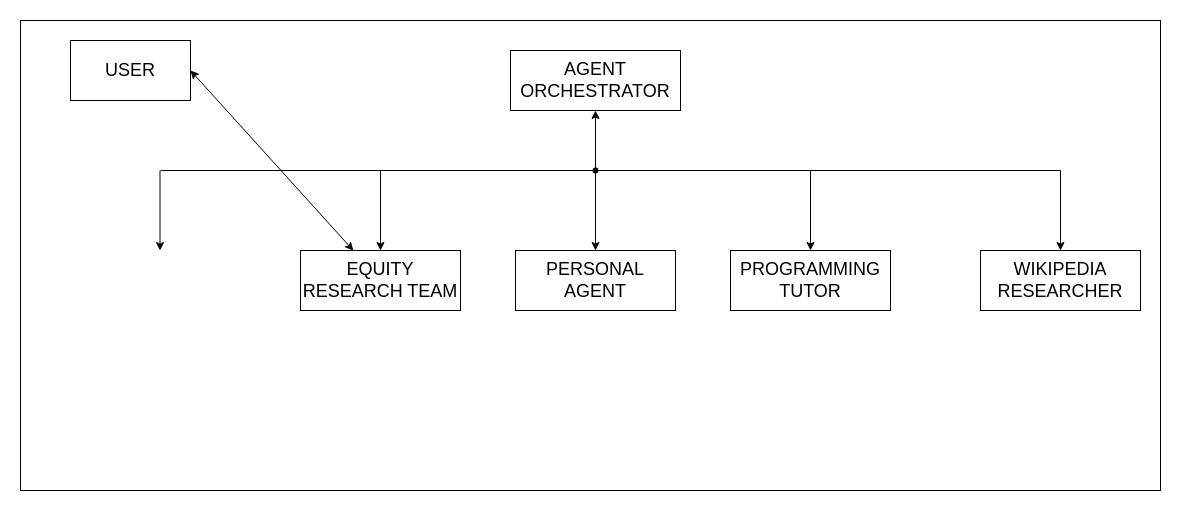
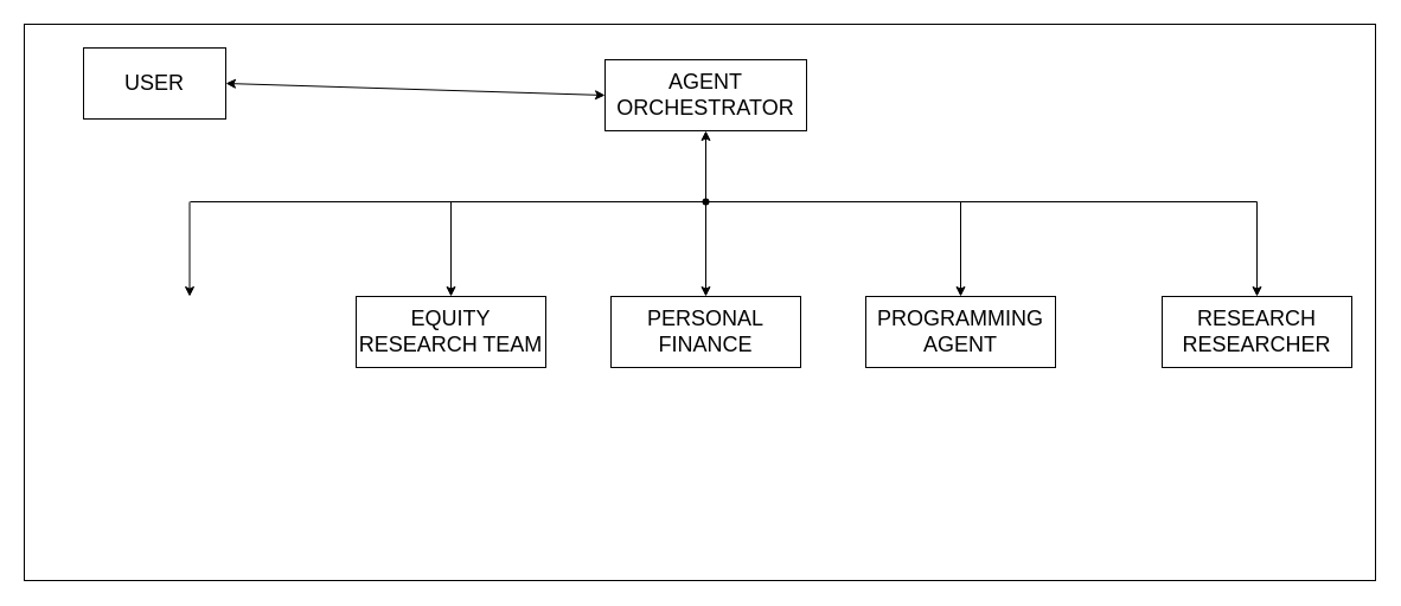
- <mxCell id="22" value="" style="endArrow=classic;startArrow=classic;html=1;rounded=0;exitX=1;exitY=0.5;exitDx=0;exitDy=0;" edge="1" parent="1" source="3" target="18"><mxGeometry width="50" height="50" relative="1" as="geometry"><mxPoint x="282" y="105" as="sourcePoint" /><mxPoint x="332" y="55" as="targetPoint" /></mxGeometry></mxCell>
+ <mxCell id="22" value="" style="endArrow=classic;startArrow=classic;html=1;rounded=0;entryX=0;entryY=0.5;entryDx=0;entryDy=0;exitX=1;exitY=0.5;exitDx=0;exitDy=0;" edge="1" parent="1" source="3" target="5"><mxGeometry width="50" height="50" relative="1" as="geometry"><mxPoint x="282" y="105" as="sourcePoint" /><mxPoint x="332" y="55" as="targetPoint" /></mxGeometry></mxCell>
- <mxCell id="14" value="&lt;span style=&quot;font-size: 18px;&quot;&gt;PERSONAL AGENT&lt;/span&gt;" style="rounded=0;whiteSpace=wrap;html=1;" vertex="1" parent="13"><mxGeometry y="80" width="160" height="60" as="geometry" /></mxCell>
+ <mxCell id="14" value="&lt;span style=&quot;font-size: 18px;&quot;&gt;PERSONAL FINANCE&lt;/span&gt;" style="rounded=0;whiteSpace=wrap;html=1;" vertex="1" parent="13"><mxGeometry y="80" width="160" height="60" as="geometry" /></mxCell>
- <mxCell id="8" value="&lt;span style=&quot;font-size: 18px;&quot;&gt;PROGRAMMING TUTOR&lt;/span&gt;" style="rounded=0;whiteSpace=wrap;html=1;" vertex="1" parent="7"><mxGeometry y="80" width="160" height="60" as="geometry" /></mxCell>
+ <mxCell id="8" value="&lt;span style=&quot;font-size: 18px;&quot;&gt;PROGRAMMING AGENT&lt;/span&gt;" style="rounded=0;whiteSpace=wrap;html=1;" vertex="1" parent="7"><mxGeometry y="80" width="160" height="60" as="geometry" /></mxCell>
- <mxCell id="11" value="&lt;span style=&quot;font-size: 18px;&quot;&gt;WIKIPEDIA RESEARCHER&lt;/span&gt;" style="rounded=0;whiteSpace=wrap;html=1;" vertex="1" parent="10"><mxGeometry y="80" width="160" height="60" as="geometry" /></mxCell>
+ <mxCell id="11" value="&lt;span style=&quot;font-size: 18px;&quot;&gt;RESEARCH RESEARCHER&lt;/span&gt;" style="rounded=0;whiteSpace=wrap;html=1;" vertex="1" parent="10"><mxGeometry y="80" width="160" height="60" as="geometry" /></mxCell>
